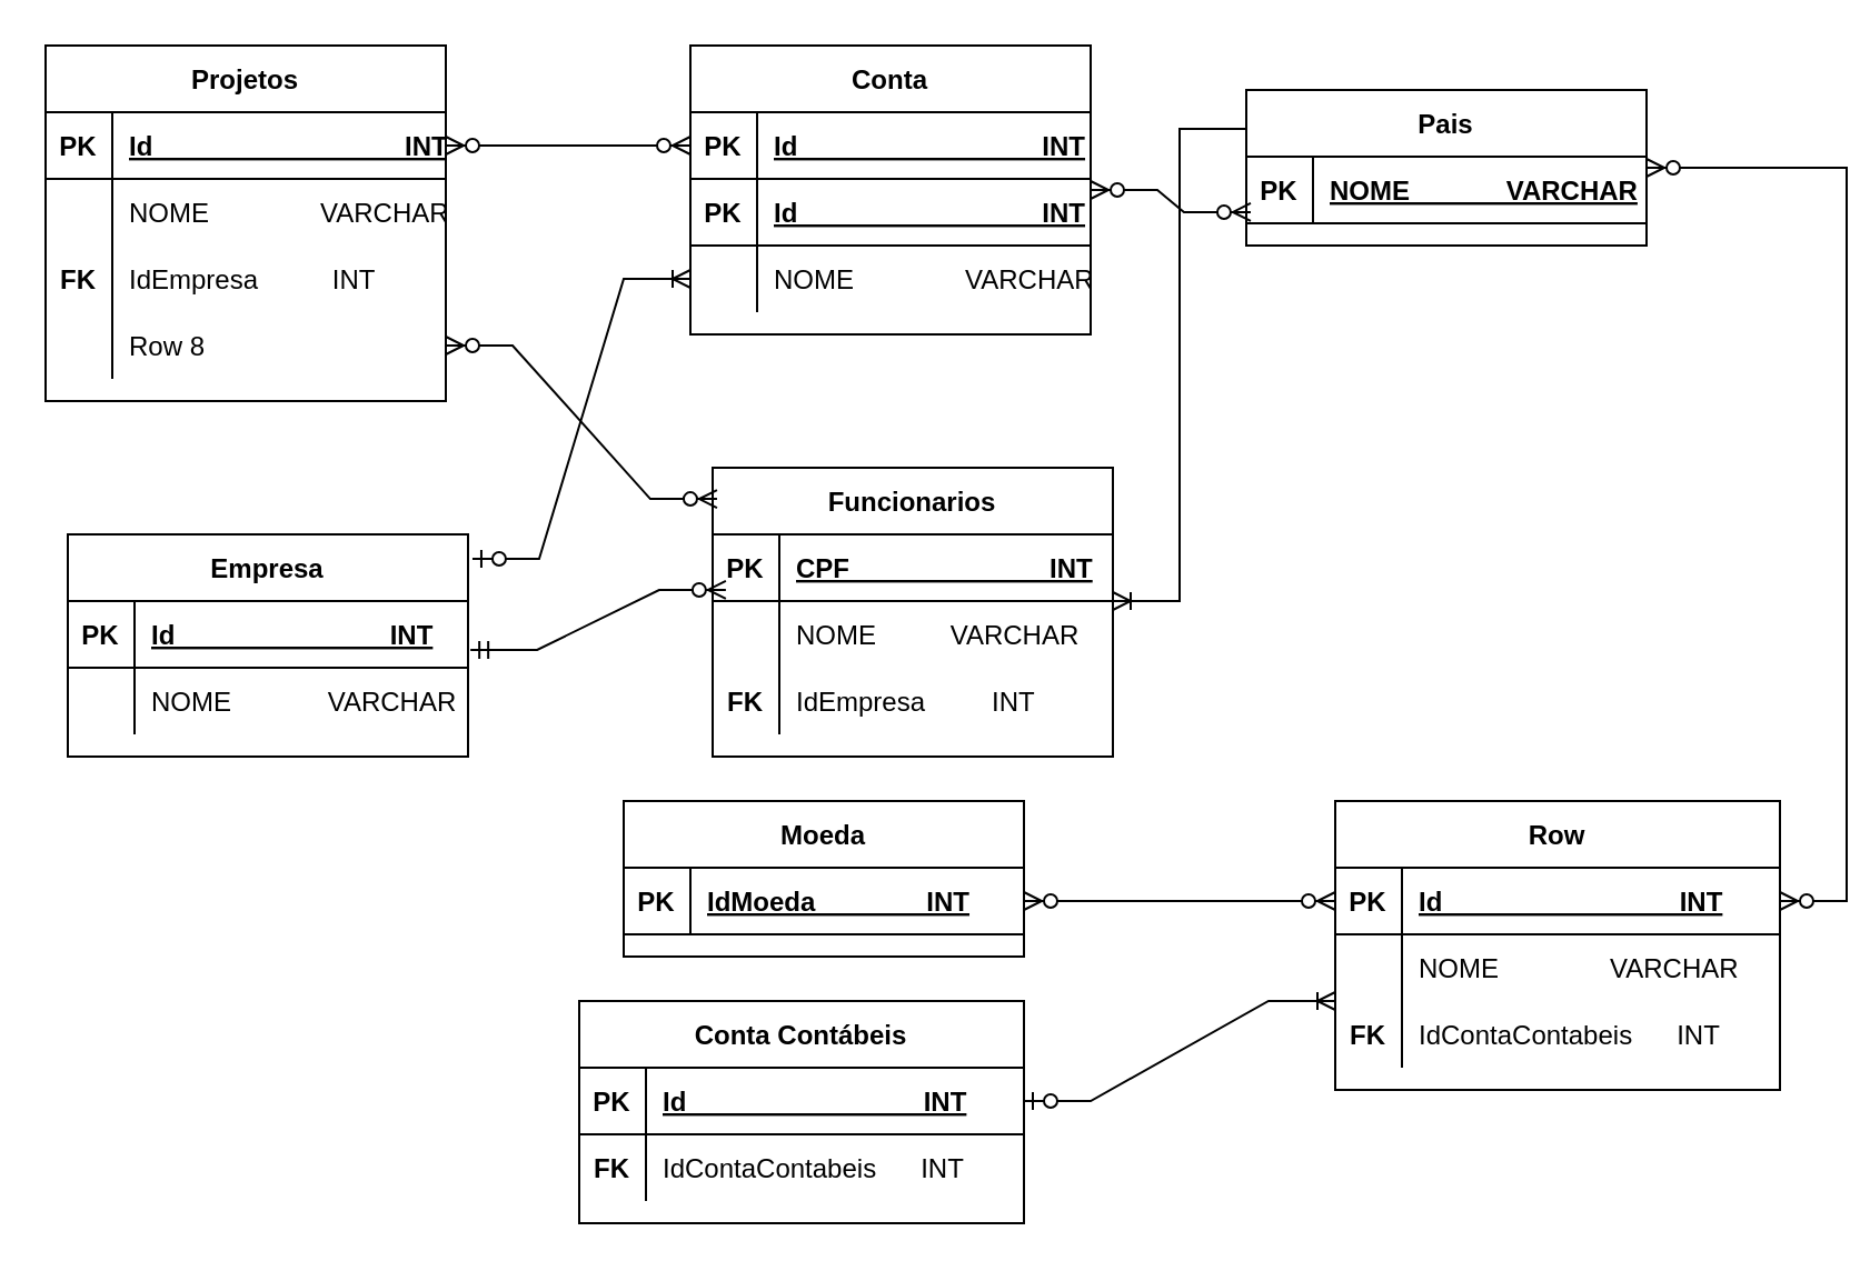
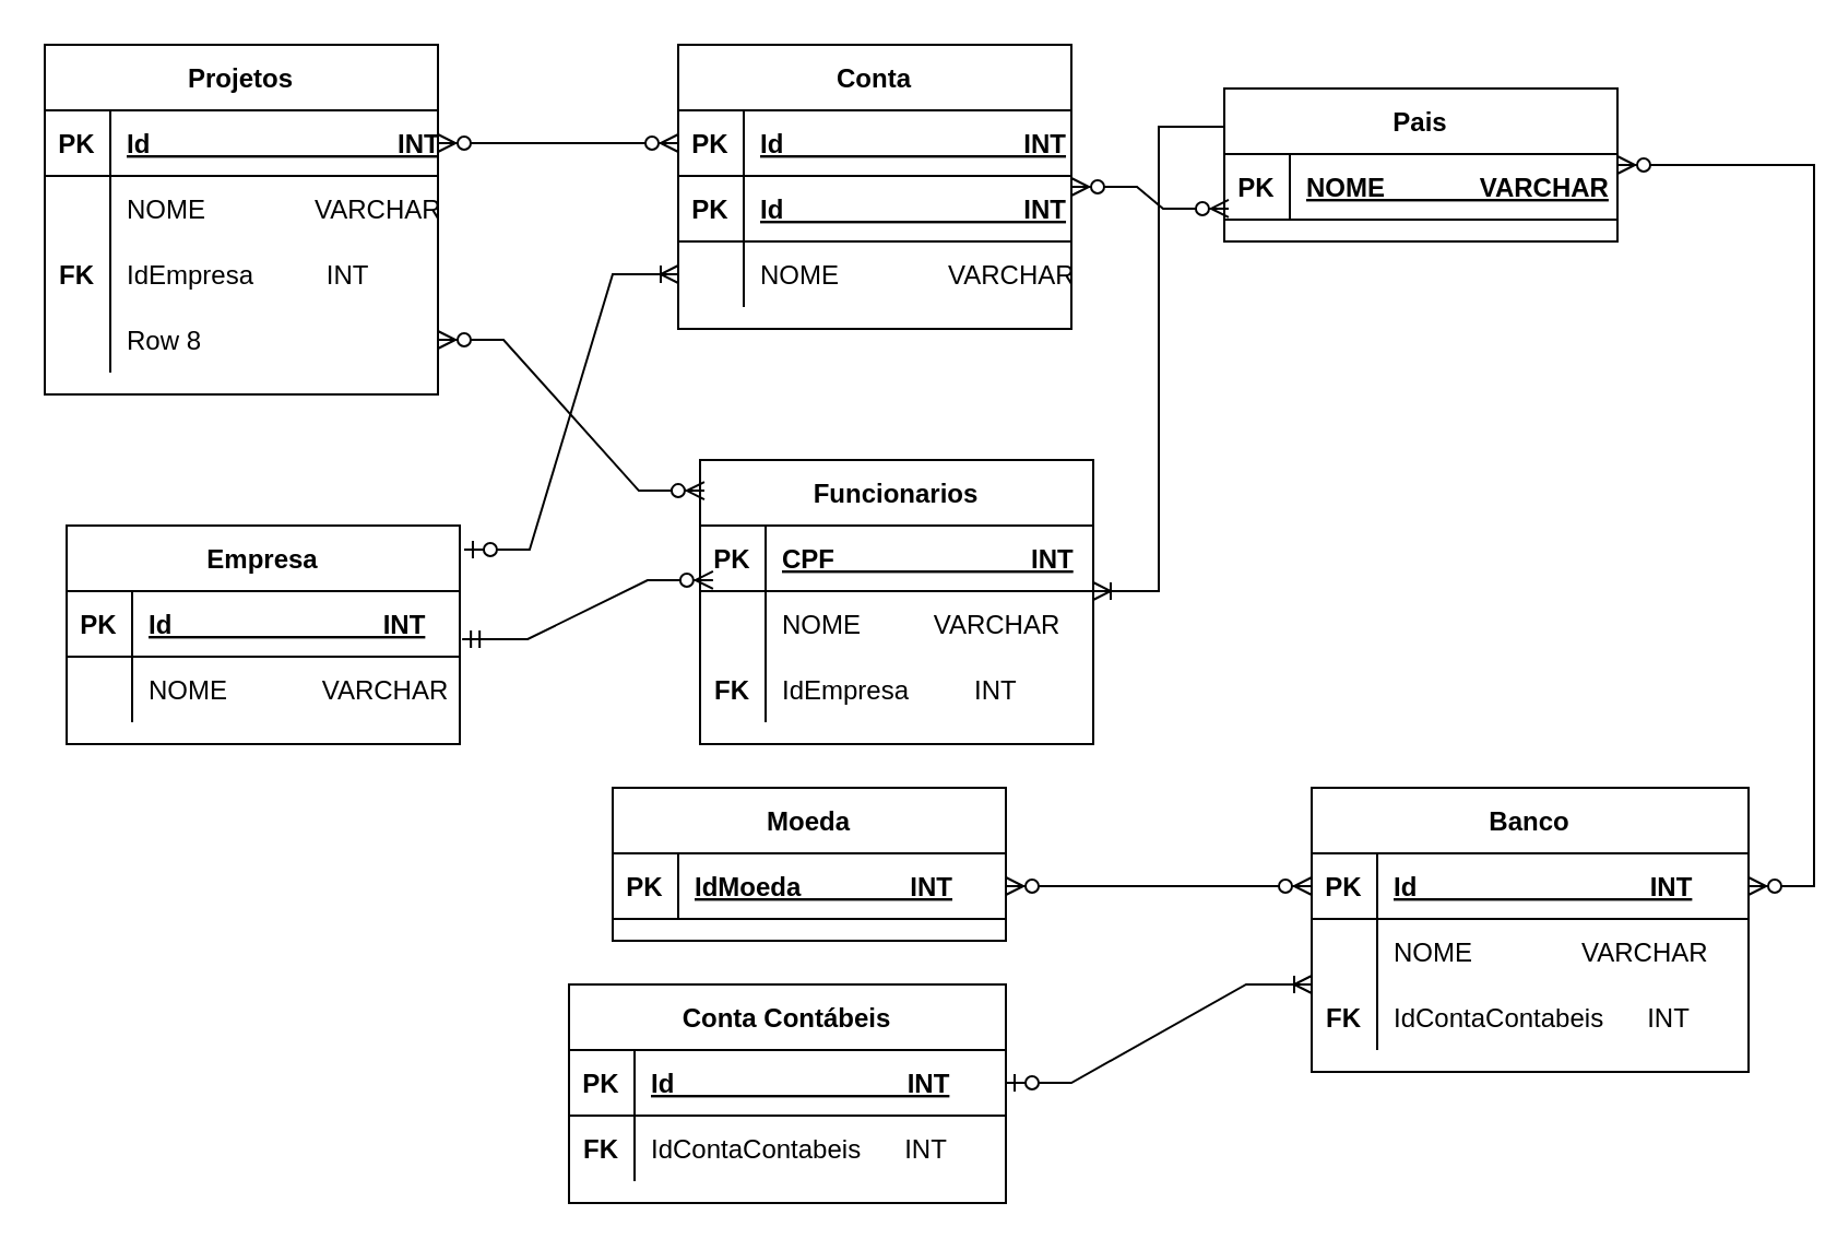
- <mxCell id="46" value="Row" style="shape=table;startSize=30;container=1;collapsible=1;childLayout=tableLayout;fixedRows=1;rowLines=0;fontStyle=1;align=center;resizeLast=1;" parent="1" vertex="1"><mxGeometry x="600" y="360" width="200" height="130" as="geometry" /></mxCell>
+ <mxCell id="46" value="Banco" style="shape=table;startSize=30;container=1;collapsible=1;childLayout=tableLayout;fixedRows=1;rowLines=0;fontStyle=1;align=center;resizeLast=1;" parent="1" vertex="1"><mxGeometry x="600" y="360" width="200" height="130" as="geometry" /></mxCell>
